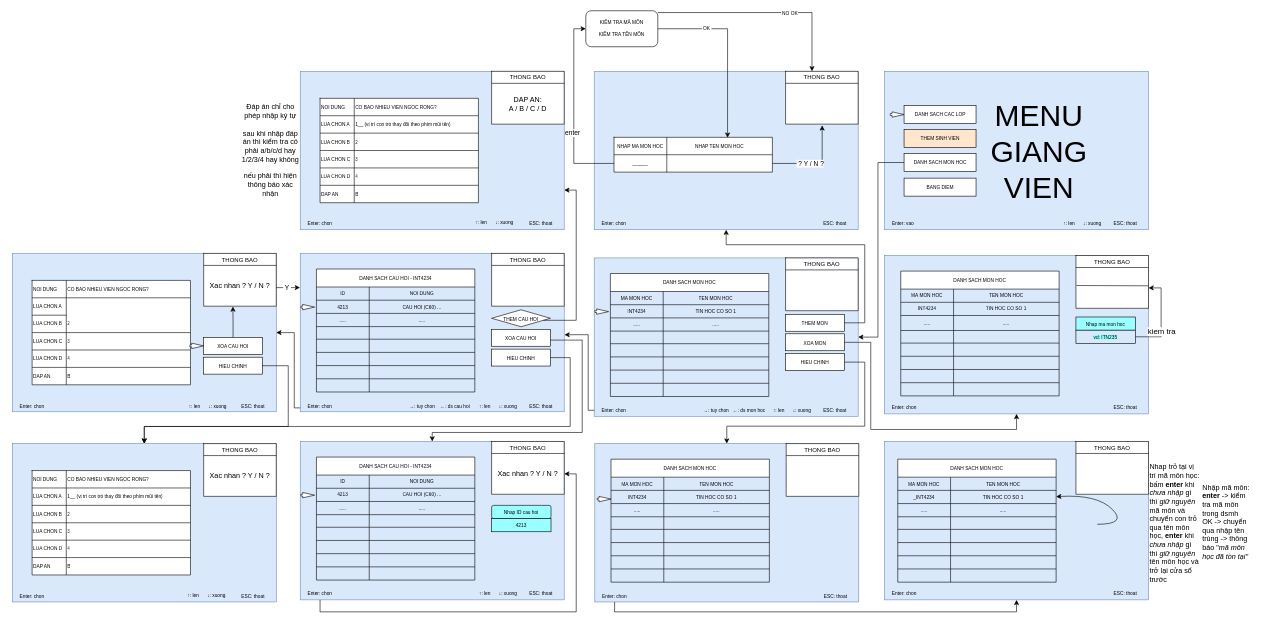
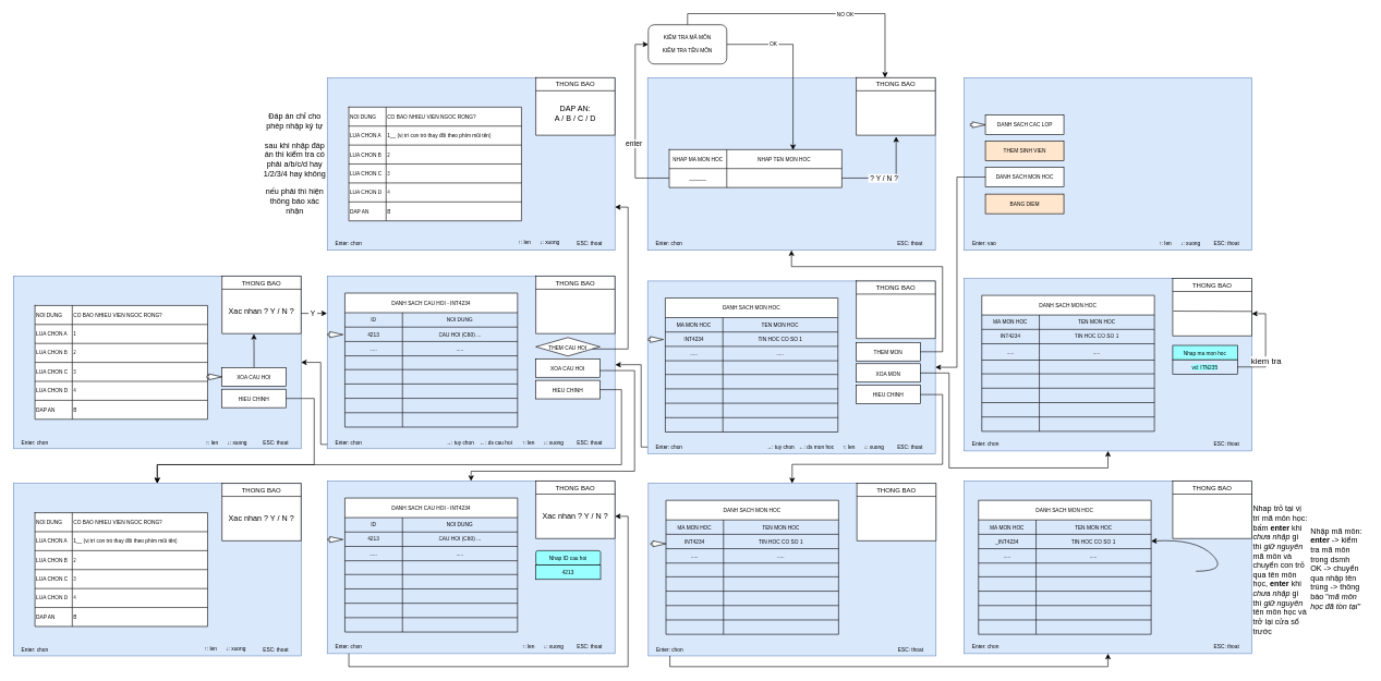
- <mxCell id="153" value="KIỂM TRA MÃ MÔN&lt;br&gt;&lt;br&gt;KIỂM TRA TÊN MÔN" style="rounded=1;whiteSpace=wrap;html=1;fontSize=8;" parent="1" vertex="1"><mxGeometry x="976" y="17" width="120" height="60" as="geometry" /></mxCell>
+ <mxCell id="153" value="KIỂM TRA MÃ MÔN&lt;br&gt;&lt;br&gt;KIỂM TRA TÊN MÔN" style="rounded=1;whiteSpace=wrap;html=1;fontSize=8;" parent="1" vertex="1"><mxGeometry x="991" y="37" width="120" height="60" as="geometry" /></mxCell>
- <mxCell id="162" value="&lt;font style=&quot;font-size: 50px;&quot;&gt;MENU GIANG VIEN&lt;/font&gt;" style="text;html=1;strokeColor=none;fillColor=none;align=center;verticalAlign=middle;whiteSpace=wrap;rounded=0;fontSize=50;" parent="156" vertex="1"><mxGeometry x="152.5" y="28" width="209" height="209" as="geometry" /></mxCell>
- <mxCell id="163" value="BANG DIEM" style="rounded=0;whiteSpace=wrap;html=1;direction=west;fontSize=8;" parent="156" vertex="1"><mxGeometry x="32.5" y="178" width="120" height="30" as="geometry" /></mxCell>
+ <mxCell id="163" value="BANG DIEM" style="rounded=0;whiteSpace=wrap;html=1;direction=west;fontSize=8;fillColor=#ffe6cc;" parent="156" vertex="1"><mxGeometry x="32.5" y="178" width="120" height="30" as="geometry" /></mxCell>
+ <mxCell id="346" value="1" style="shape=partialRectangle;html=1;whiteSpace=wrap;connectable=0;fillColor=none;top=0;left=0;bottom=0;right=0;overflow=hidden;fontSize=8;align=left;" vertex="1" parent="344"><mxGeometry x="57" width="207" height="29" as="geometry" /></mxCell>
